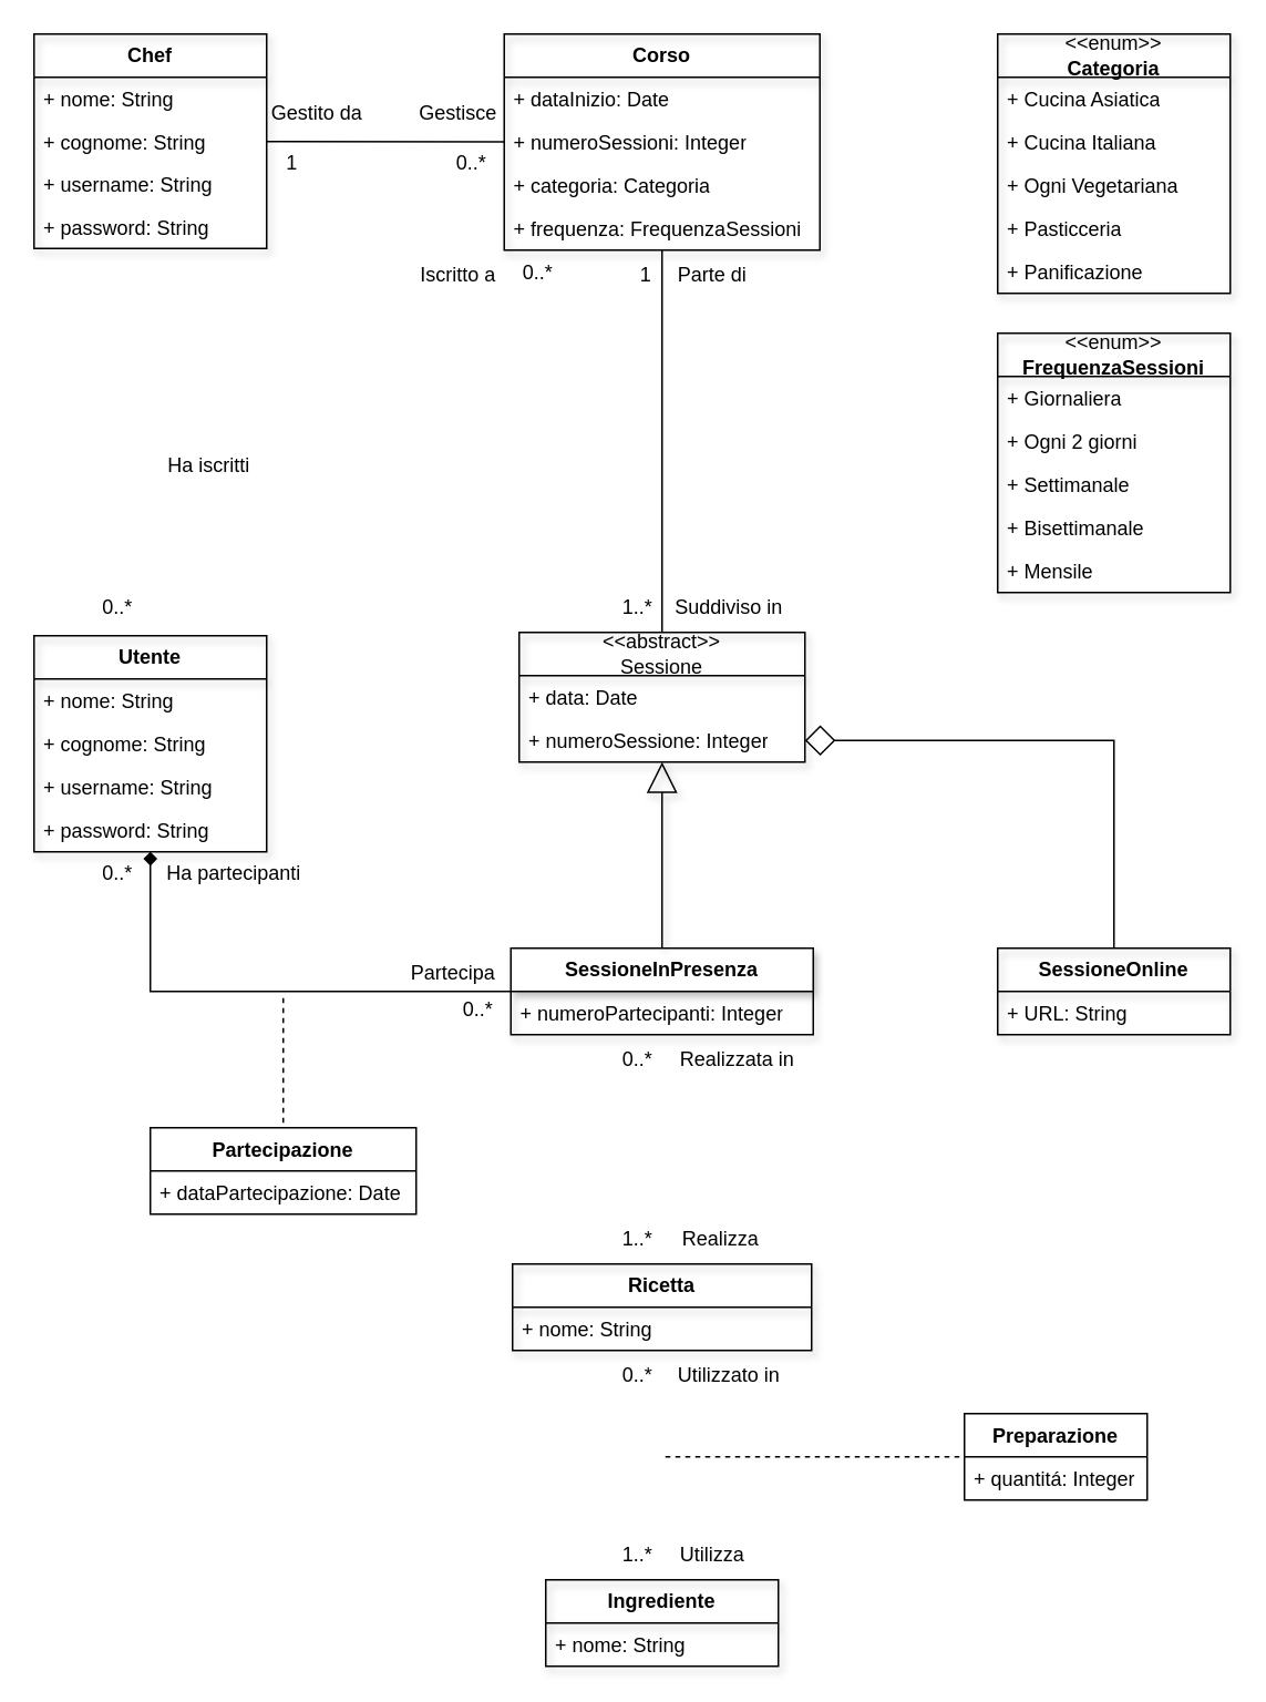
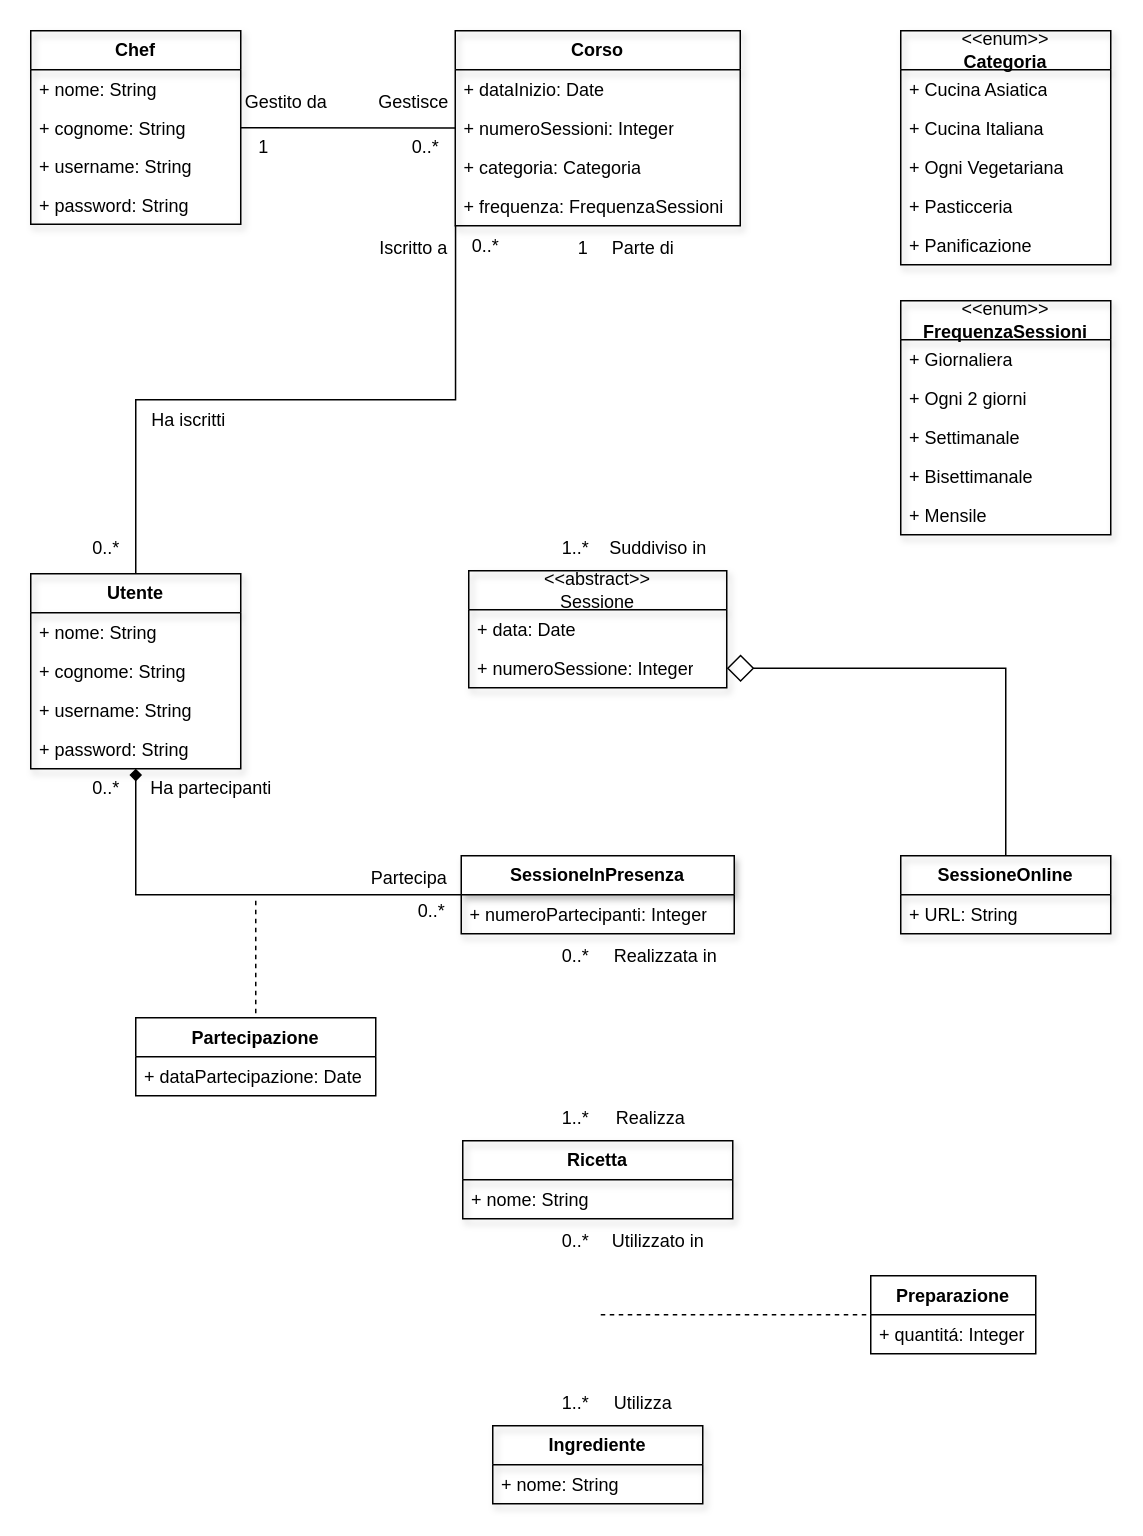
- <mxCell id="64" value="" style="endArrow=none;html=1;rounded=0;" parent="1" source="21" target="2" edge="1"><mxGeometry width="50" height="50" relative="1" as="geometry"><mxPoint x="390" y="610" as="sourcePoint" /><mxPoint x="440" y="560" as="targetPoint" /></mxGeometry></mxCell>
+ <mxCell id="65" style="edgeStyle=orthogonalEdgeStyle;rounded=0;orthogonalLoop=1;jettySize=auto;html=1;entryX=0.001;entryY=0.985;entryDx=0;entryDy=0;entryPerimeter=0;endArrow=none" parent="1" source="16" target="6" edge="1"><mxGeometry relative="1" as="geometry" /></mxCell>
- <mxCell id="46" value="" style="endArrow=block;endSize=16;endFill=0;html=1;rounded=0;labelBackgroundColor=none;fontColor=default;shadow=1;" parent="1" source="44" target="21" edge="1"><mxGeometry width="160" relative="1" as="geometry"><mxPoint x="315" y="526.5" as="sourcePoint" /><mxPoint x="475" y="526.5" as="targetPoint" /></mxGeometry></mxCell>
